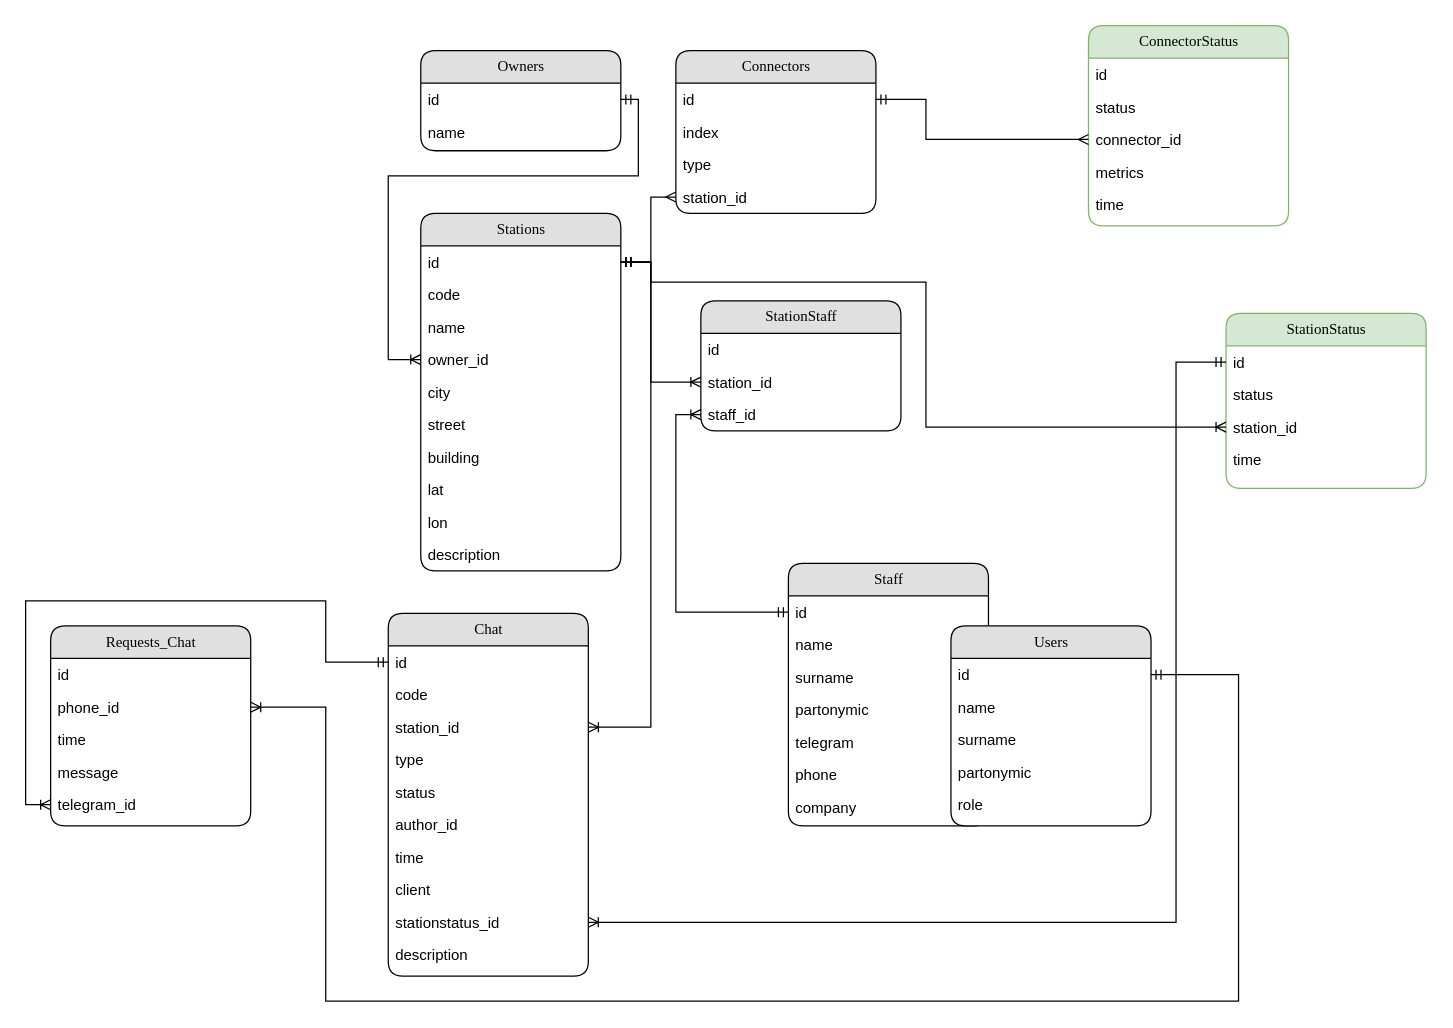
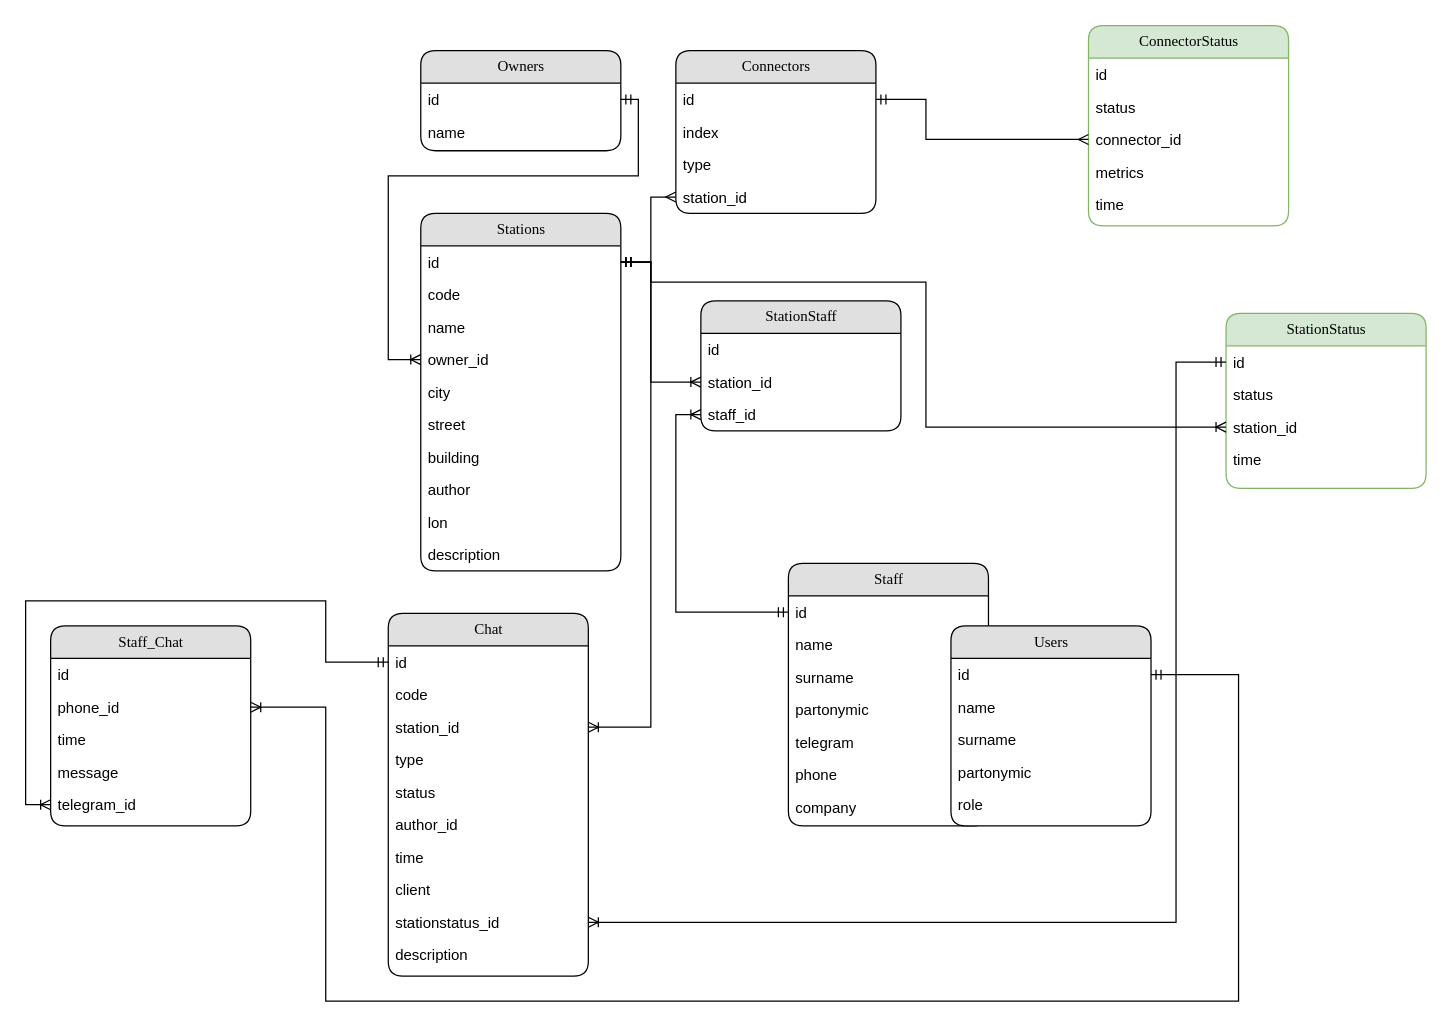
- <mxCell id="15" value="lat" style="text;html=1;strokeColor=none;fillColor=none;spacingLeft=4;spacingRight=4;whiteSpace=wrap;overflow=hidden;rotatable=0;points=[[0,0.5],[1,0.5]];portConstraint=eastwest;" parent="7" vertex="1"><mxGeometry y="208" width="160" height="26" as="geometry" /></mxCell>
+ <mxCell id="15" value="author" style="text;html=1;strokeColor=none;fillColor=none;spacingLeft=4;spacingRight=4;whiteSpace=wrap;overflow=hidden;rotatable=0;points=[[0,0.5],[1,0.5]];portConstraint=eastwest;" parent="7" vertex="1"><mxGeometry y="208" width="160" height="26" as="geometry" /></mxCell>
- <mxCell id="63" value="Requests_Chat" style="swimlane;html=1;fontStyle=0;childLayout=stackLayout;horizontal=1;startSize=26;fillColor=#e0e0e0;horizontalStack=0;resizeParent=1;resizeLast=0;collapsible=1;marginBottom=0;swimlaneFillColor=#ffffff;align=center;rounded=1;shadow=0;comic=0;labelBackgroundColor=none;strokeWidth=1;fontFamily=Verdana;fontSize=12" vertex="1" parent="1"><mxGeometry x="40" y="500" width="160" height="160" as="geometry" /></mxCell>
+ <mxCell id="63" value="Staff_Chat" style="swimlane;html=1;fontStyle=0;childLayout=stackLayout;horizontal=1;startSize=26;fillColor=#e0e0e0;horizontalStack=0;resizeParent=1;resizeLast=0;collapsible=1;marginBottom=0;swimlaneFillColor=#ffffff;align=center;rounded=1;shadow=0;comic=0;labelBackgroundColor=none;strokeWidth=1;fontFamily=Verdana;fontSize=12" vertex="1" parent="1"><mxGeometry x="40" y="500" width="160" height="160" as="geometry" /></mxCell>
